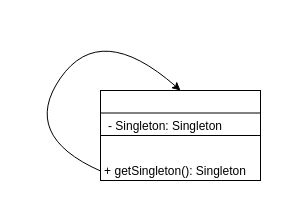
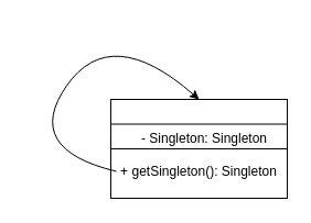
- <mxCell id="5" value="- Singleton: Singleton" style="text;html=1;strokeColor=none;fillColor=none;align=center;verticalAlign=middle;whiteSpace=wrap;rounded=0;imageAlign=left;imageVerticalAlign=top;" vertex="1" parent="1"><mxGeometry x="100" y="115" width="130" height="21" as="geometry" /></mxCell>
+ <mxCell id="5" value="- Singleton: Singleton" style="text;html=1;strokeColor=none;fillColor=none;align=center;verticalAlign=middle;whiteSpace=wrap;rounded=0;imageAlign=left;imageVerticalAlign=top;" vertex="1" parent="1"><mxGeometry x="120" y="115" width="130" height="21" as="geometry" /></mxCell>
- <mxCell id="7" value="&lt;div&gt;+ getSingleton(): Singleton&lt;/div&gt;" style="text;html=1;strokeColor=none;fillColor=none;align=center;verticalAlign=middle;whiteSpace=wrap;rounded=0;" vertex="1" parent="1"><mxGeometry x="100" y="160" width="150" height="21" as="geometry" /></mxCell>
+ <mxCell id="7" value="&lt;div&gt;+ getSingleton(): Singleton&lt;/div&gt;" style="text;html=1;strokeColor=none;fillColor=none;align=center;verticalAlign=middle;whiteSpace=wrap;rounded=0;" vertex="1" parent="1"><mxGeometry x="105" y="145" width="150" height="21" as="geometry" /></mxCell>
